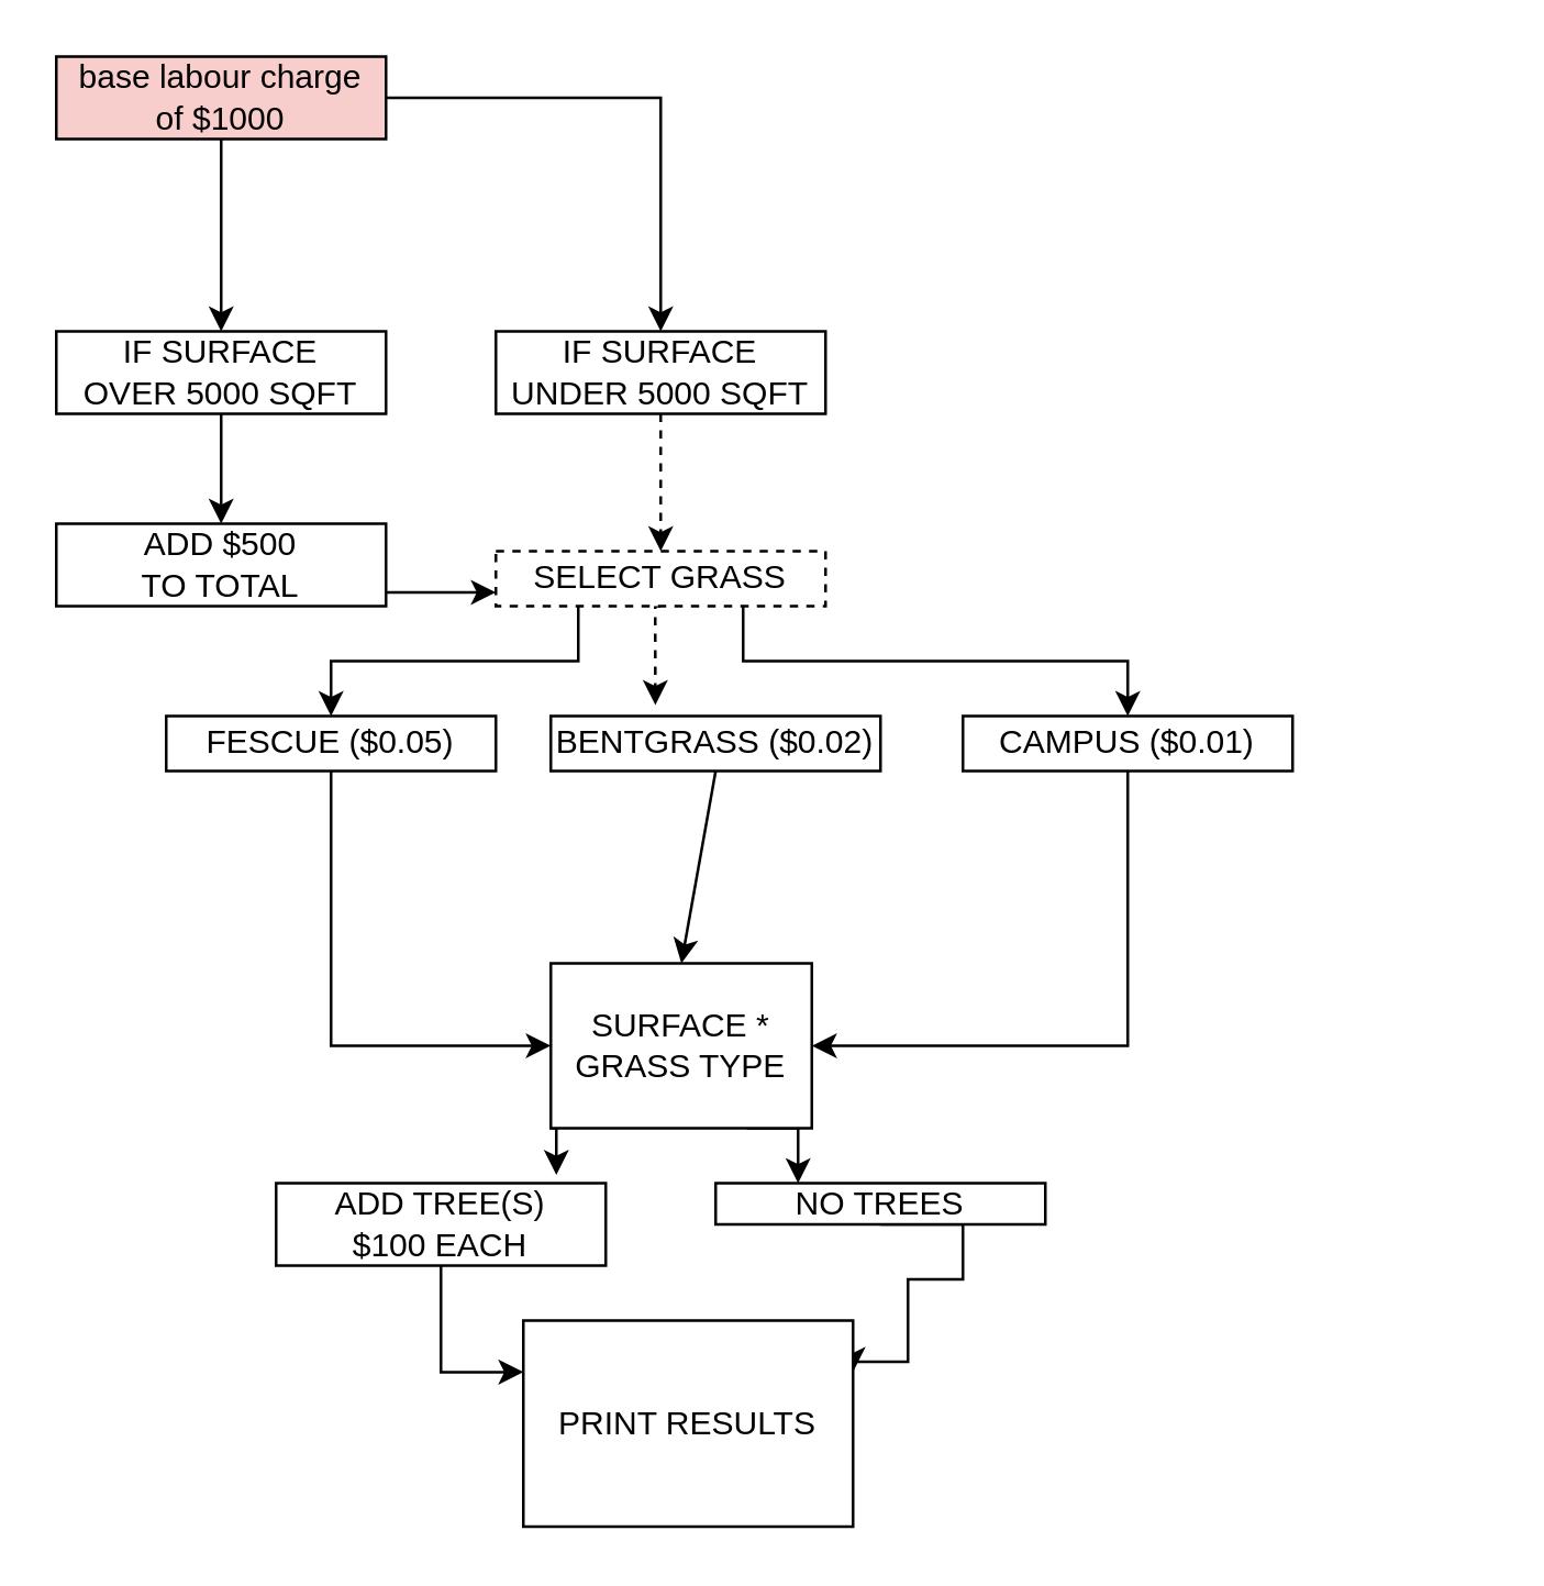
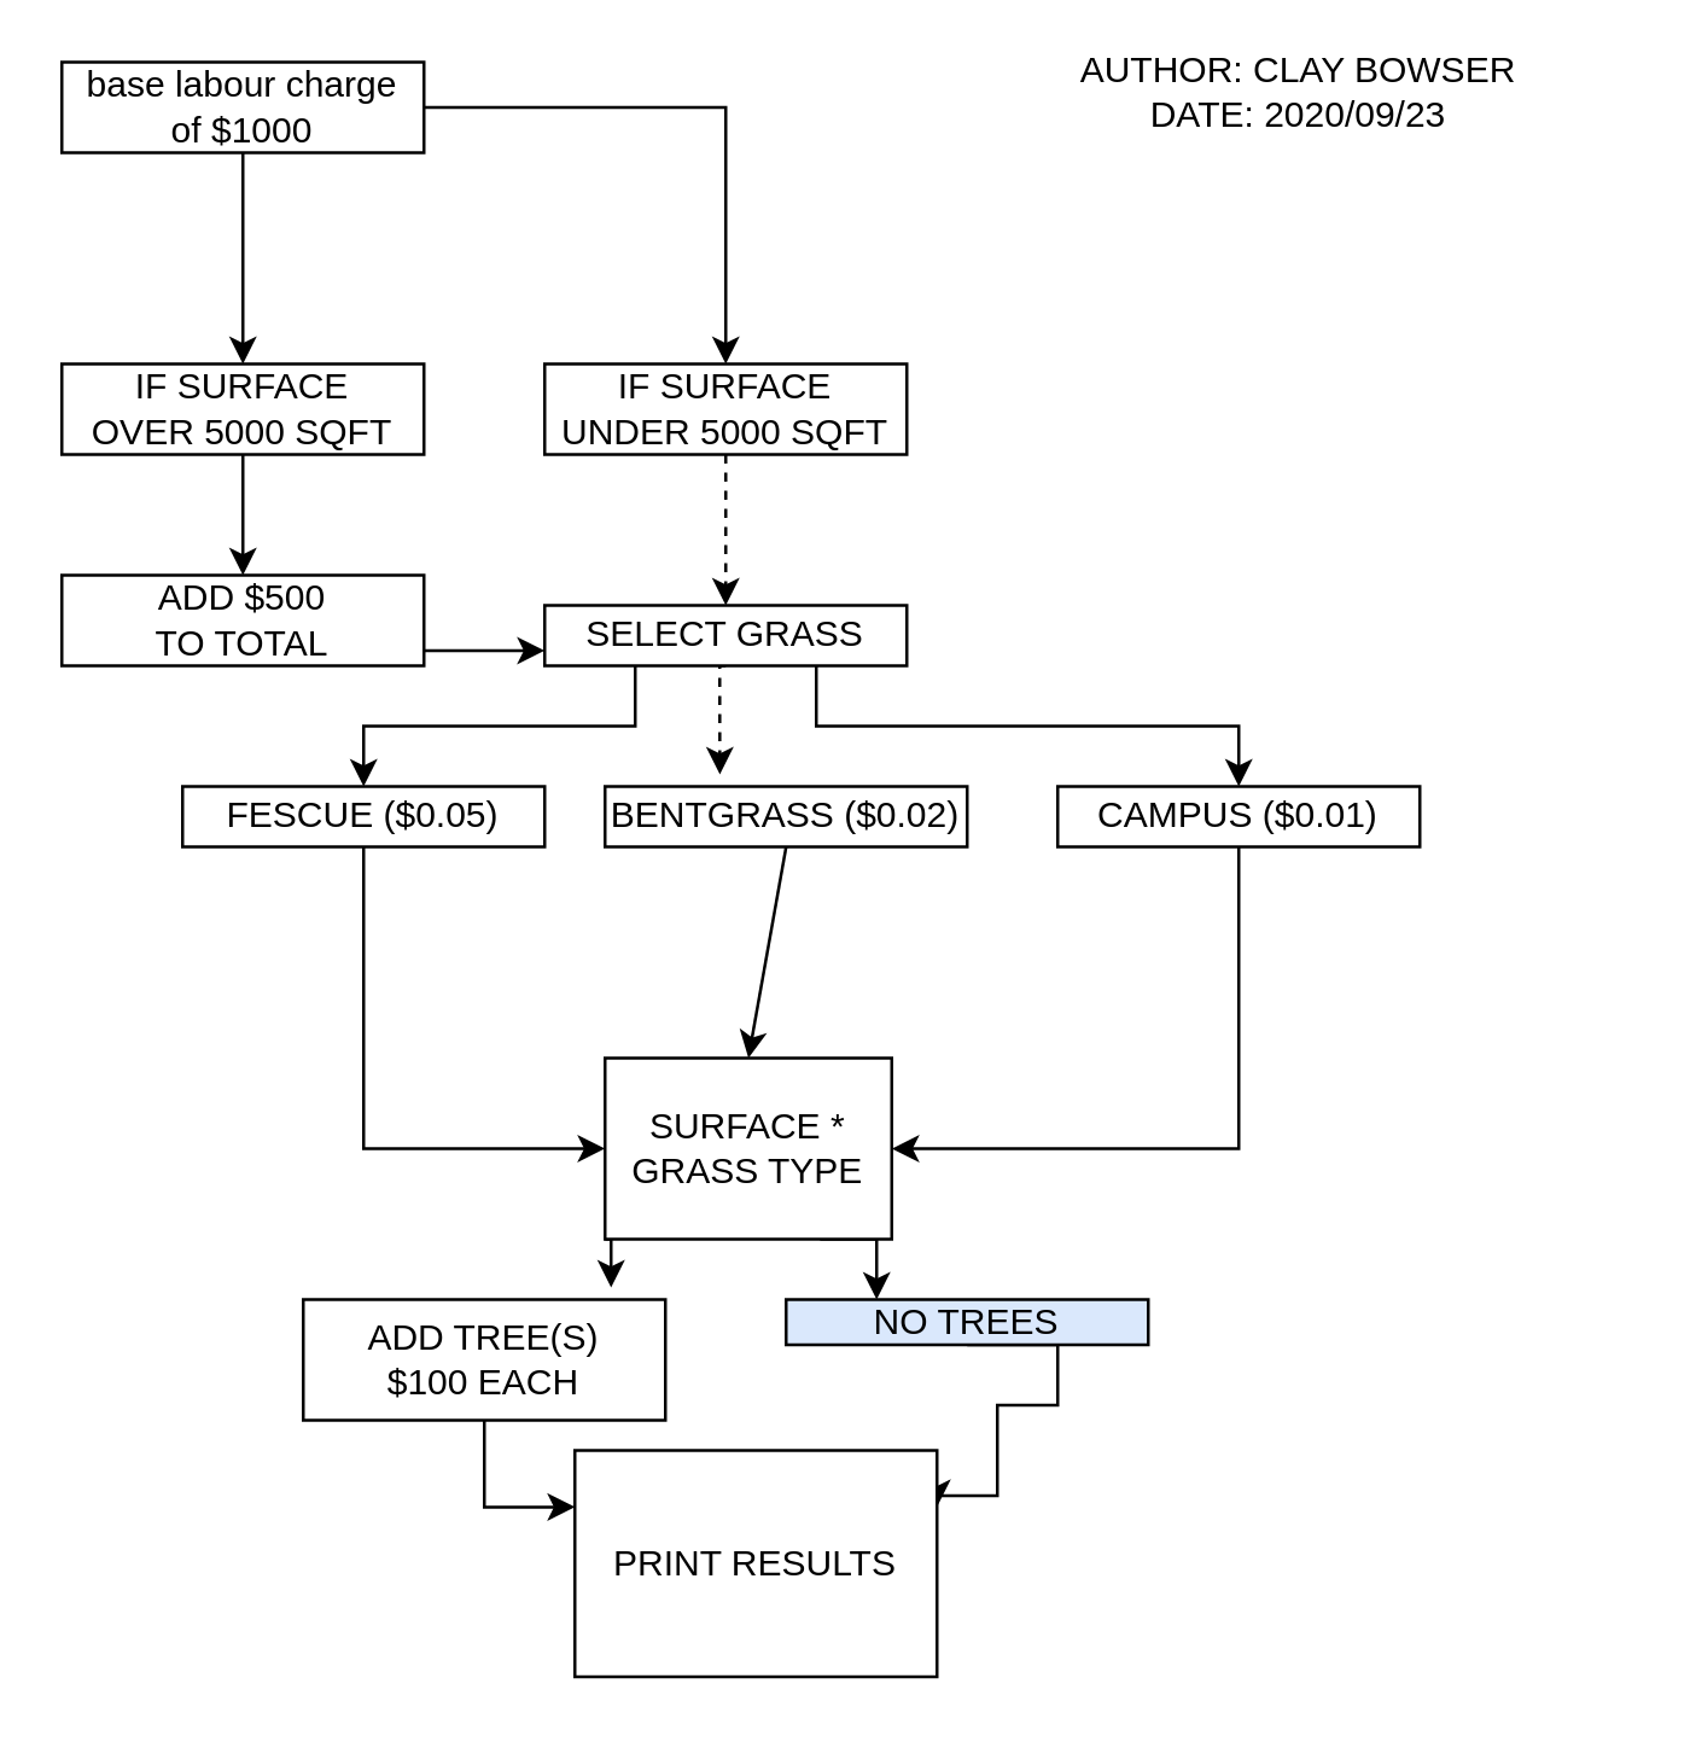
+ <mxCell id="29" value="AUTHOR: CLAY BOWSER&lt;br&gt;DATE: 2020/09/23" style="text;html=1;strokeColor=none;fillColor=none;align=center;verticalAlign=middle;whiteSpace=wrap;rounded=0;" vertex="1" parent="1"><mxGeometry x="320" y="20" width="220" height="20" as="geometry" /></mxCell>
- <mxCell id="3" value="base labour charge&lt;br&gt;of $1000" style="rounded=0;whiteSpace=wrap;html=1;fillColor=#f8cecc;" vertex="1" parent="1"><mxGeometry x="20" y="20" width="120" height="30" as="geometry" /></mxCell>
+ <mxCell id="3" value="base labour charge&lt;br&gt;of $1000" style="rounded=0;whiteSpace=wrap;html=1;" vertex="1" parent="1"><mxGeometry x="20" y="20" width="120" height="30" as="geometry" /></mxCell>
- <mxCell id="12" value="SELECT GRASS" style="rounded=0;whiteSpace=wrap;html=1;dashed=1;" vertex="1" parent="1"><mxGeometry x="180" y="200" width="120" height="20" as="geometry" /></mxCell>
+ <mxCell id="12" value="SELECT GRASS" style="rounded=0;whiteSpace=wrap;html=1;" vertex="1" parent="1"><mxGeometry x="180" y="200" width="120" height="20" as="geometry" /></mxCell>
- <mxCell id="27" value="NO TREES" style="rounded=0;whiteSpace=wrap;html=1;" vertex="1" parent="1"><mxGeometry x="260" y="430" width="120" height="15" as="geometry" /></mxCell>
+ <mxCell id="27" value="NO TREES" style="rounded=0;whiteSpace=wrap;html=1;fillColor=#dae8fc;" vertex="1" parent="1"><mxGeometry x="260" y="430" width="120" height="15" as="geometry" /></mxCell>
- <mxCell id="25" value="ADD TREE(S)&lt;br&gt;$100 EACH" style="rounded=0;whiteSpace=wrap;html=1;" vertex="1" parent="1"><mxGeometry x="100" y="430" width="120" height="30" as="geometry" /></mxCell>
+ <mxCell id="25" value="ADD TREE(S)&lt;br&gt;$100 EACH" style="rounded=0;whiteSpace=wrap;html=1;" vertex="1" parent="1"><mxGeometry x="100" y="430" width="120" height="40" as="geometry" /></mxCell>
